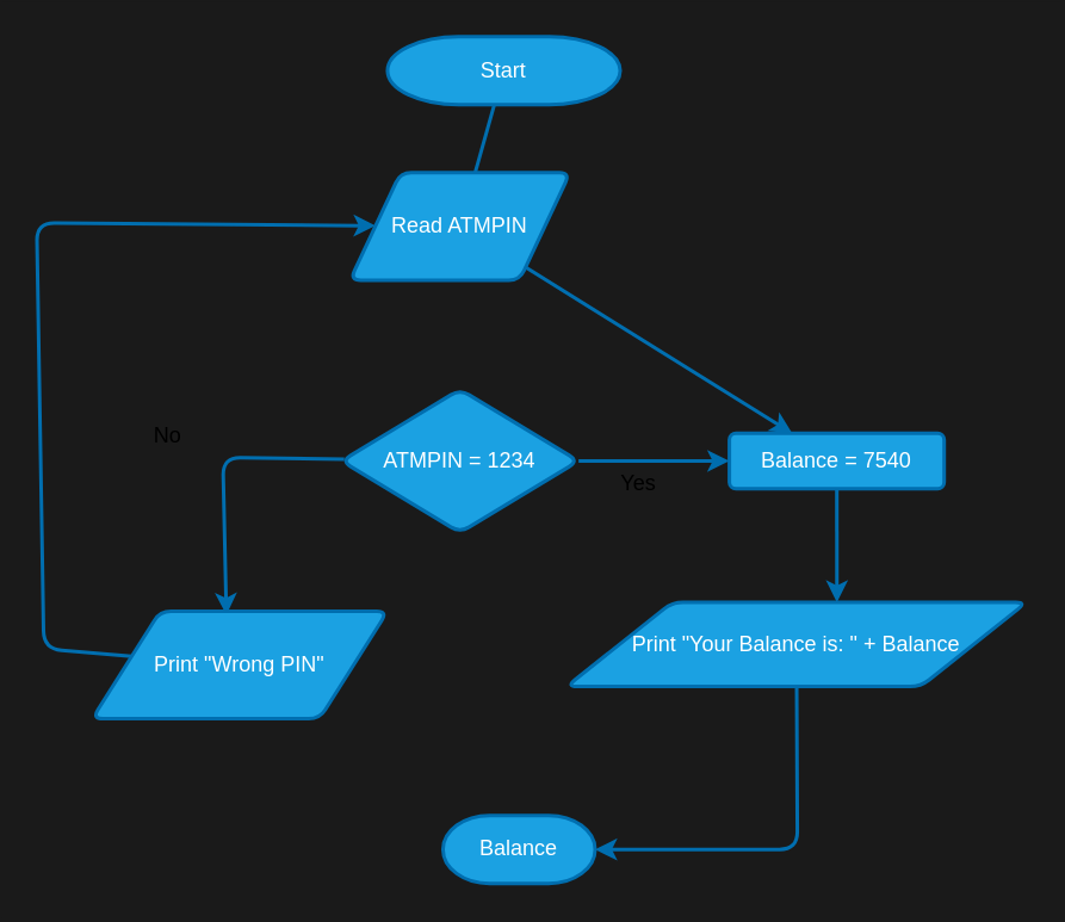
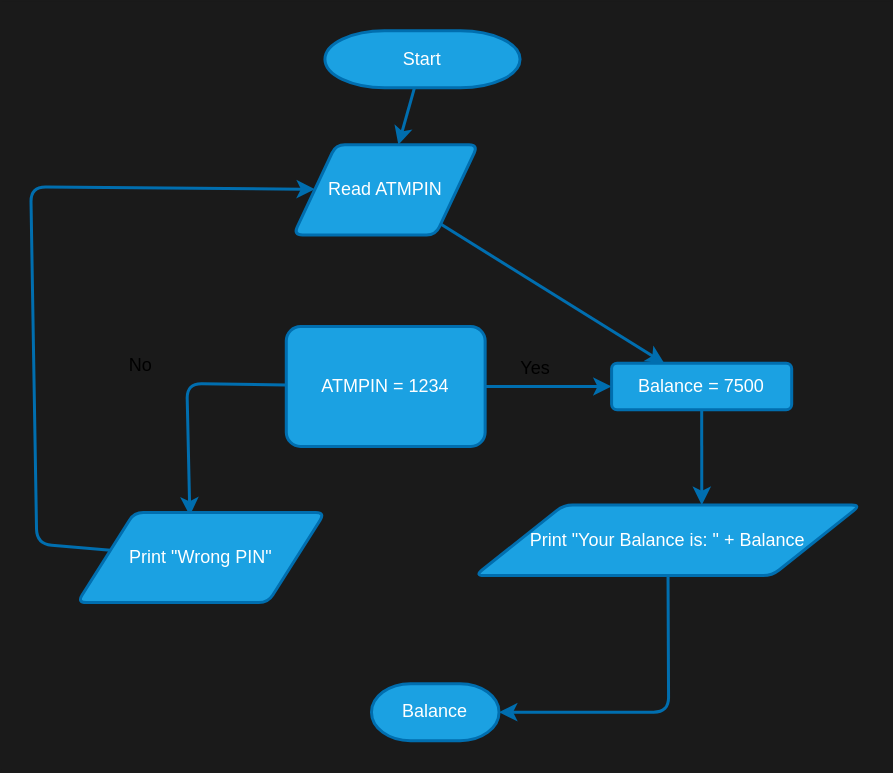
- <mxCell id="2" value="" style="edgeStyle=none;html=1;strokeWidth=2;fillColor=#1ba1e2;strokeColor=#006EAF;endArrow=none;" edge="1" parent="1" source="3" target="5"><mxGeometry relative="1" as="geometry" /></mxCell>
+ <mxCell id="2" value="" style="edgeStyle=none;html=1;strokeWidth=2;fillColor=#1ba1e2;strokeColor=#006EAF;" edge="1" parent="1" source="3" target="5"><mxGeometry relative="1" as="geometry" /></mxCell>
- <mxCell id="8" value="ATMPIN = 1234" style="rhombus;whiteSpace=wrap;html=1;fillColor=#1ba1e2;strokeColor=#006EAF;fontColor=#ffffff;strokeWidth=2;rounded=1;arcSize=12;" vertex="1" parent="1"><mxGeometry x="190.25" y="217" width="132.5" height="80" as="geometry" /></mxCell>
+ <mxCell id="8" value="ATMPIN = 1234" style="whiteSpace=wrap;html=1;fillColor=#1ba1e2;strokeColor=#006EAF;fontColor=#ffffff;strokeWidth=2;arcSize=12;rounded=1;" vertex="1" parent="1"><mxGeometry x="190.25" y="217" width="132.5" height="80" as="geometry" /></mxCell>
- <mxCell id="17" value="Balance = 7540" style="whiteSpace=wrap;html=1;fillColor=#1ba1e2;strokeColor=#006EAF;fontColor=#ffffff;strokeWidth=2;rounded=1;arcSize=12;" vertex="1" parent="1"><mxGeometry x="407" y="241.5" width="120" height="31" as="geometry" /></mxCell>
+ <mxCell id="17" value="Balance = 7500" style="whiteSpace=wrap;html=1;fillColor=#1ba1e2;strokeColor=#006EAF;fontColor=#ffffff;strokeWidth=2;rounded=1;arcSize=12;" vertex="1" parent="1"><mxGeometry x="407" y="241.5" width="120" height="31" as="geometry" /></mxCell>
- <mxCell id="15" value="Yes" style="text;html=1;align=center;verticalAlign=middle;resizable=0;points=[];autosize=1;strokeColor=none;fillColor=none;" vertex="1" parent="1"><mxGeometry x="337" y="257" width="38" height="26" as="geometry" /></mxCell>
+ <mxCell id="15" value="Yes" style="text;html=1;align=center;verticalAlign=middle;resizable=0;points=[];autosize=1;strokeColor=none;fillColor=none;" vertex="1" parent="1"><mxGeometry x="337" y="232" width="38" height="26" as="geometry" /></mxCell>
